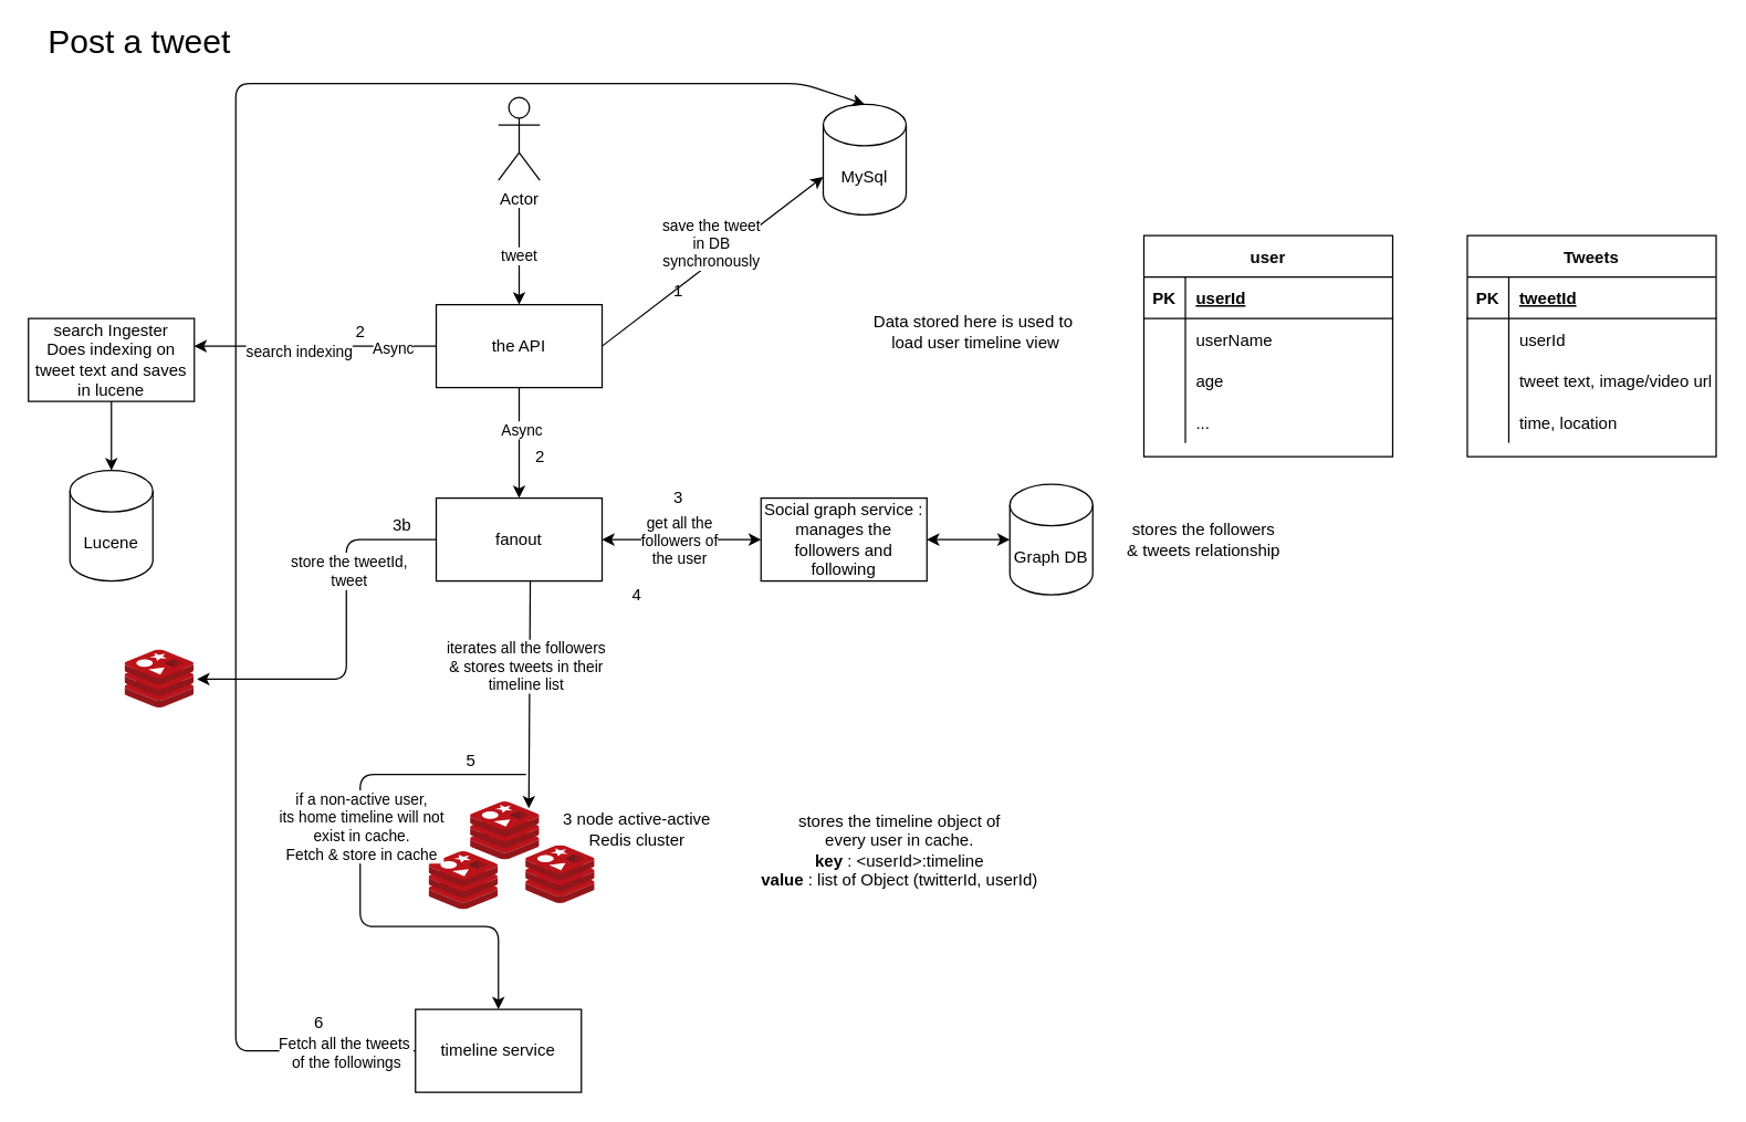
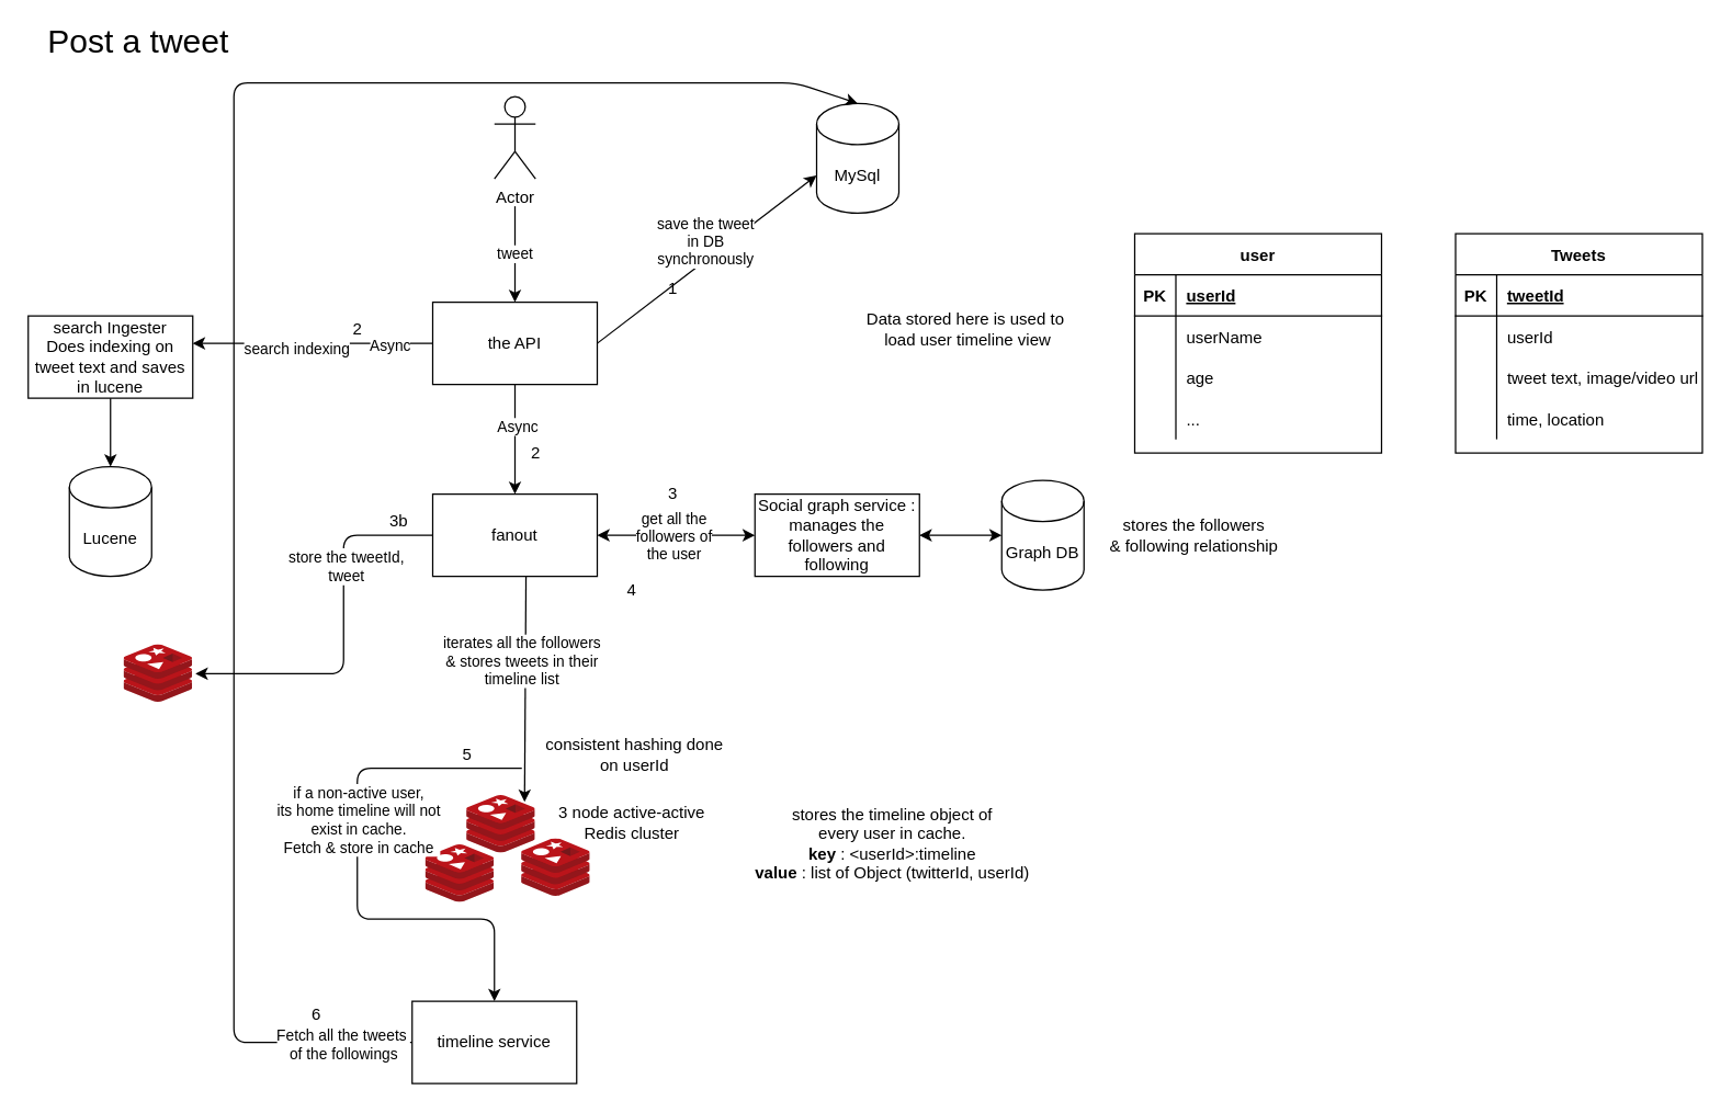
- <mxCell id="47" value="stores the followers &lt;br&gt;&amp;amp; tweets relationship" style="text;html=1;align=center;verticalAlign=middle;resizable=0;points=[];autosize=1;" vertex="1" parent="1"><mxGeometry x="800" y="375" width="140" height="30" as="geometry" /></mxCell>
+ <mxCell id="47" value="stores the followers &lt;br&gt;&amp;amp; following relationship" style="text;html=1;align=center;verticalAlign=middle;resizable=0;points=[];autosize=1;" vertex="1" parent="1"><mxGeometry x="800" y="375" width="140" height="30" as="geometry" /></mxCell>
+ <mxCell id="53" value="consistent hashing done on userId" style="text;html=1;strokeColor=none;fillColor=none;align=center;verticalAlign=middle;whiteSpace=wrap;rounded=0;" vertex="1" parent="1"><mxGeometry x="395" y="540" width="135" height="20" as="geometry" /></mxCell>
